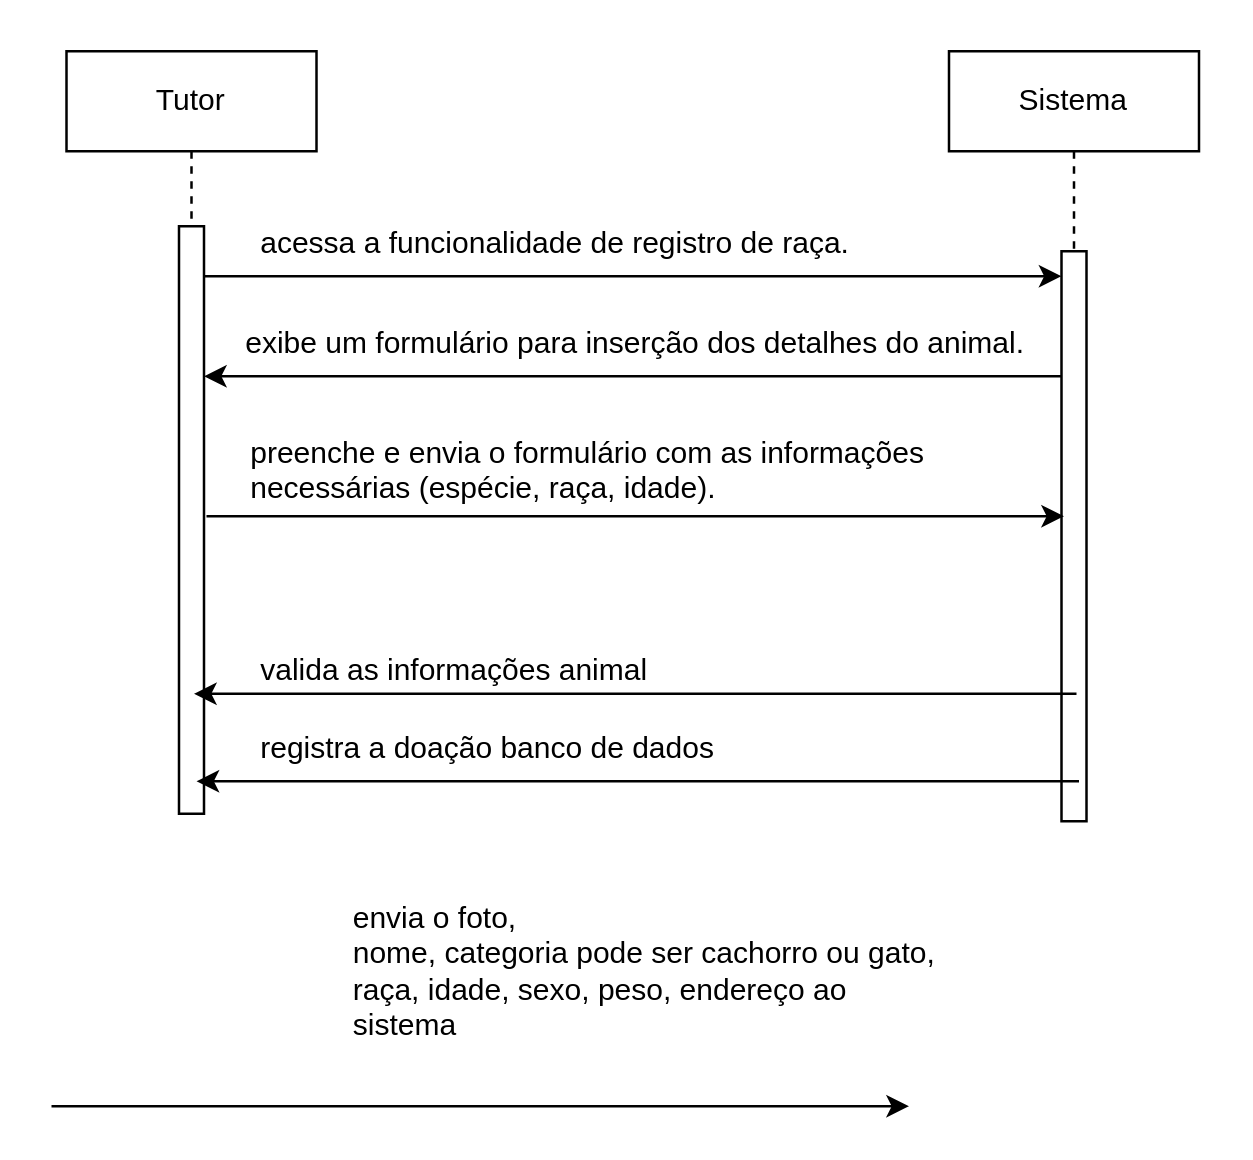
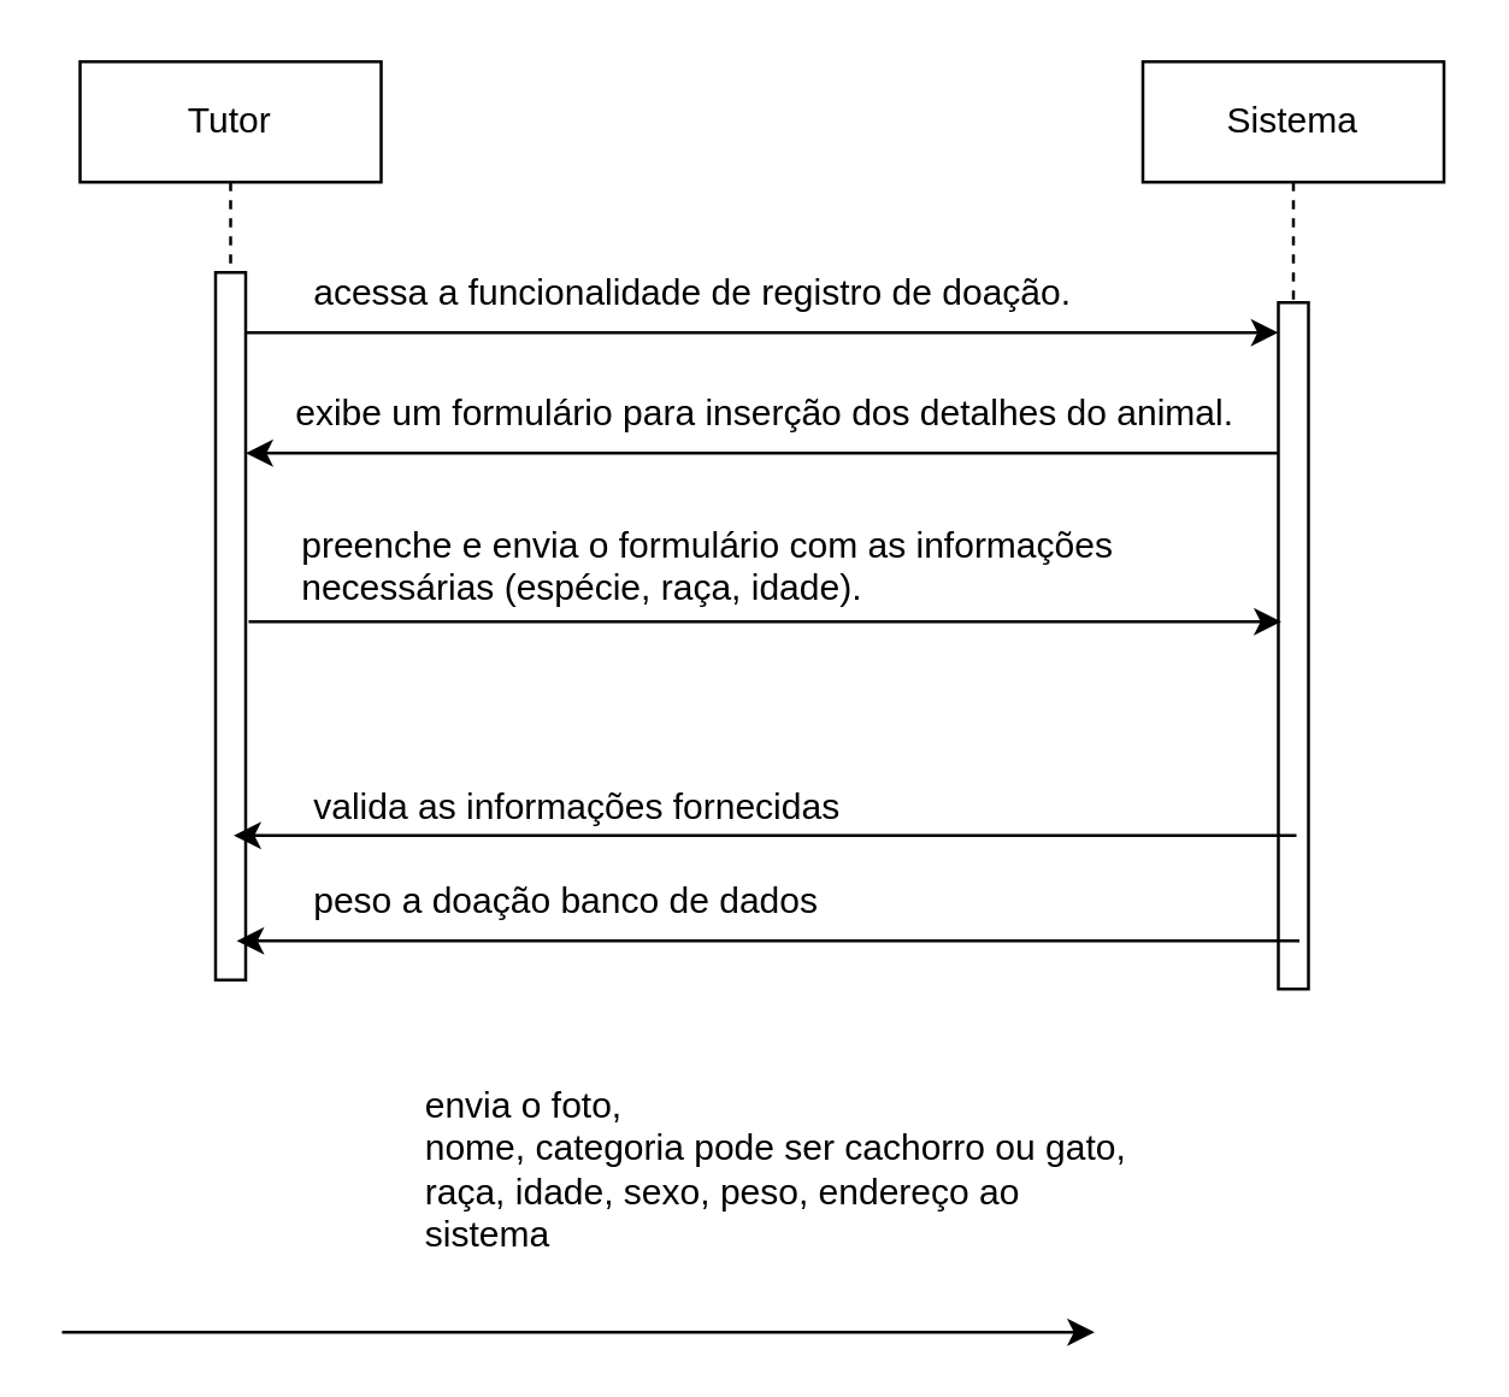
- <mxCell id="7" value="&lt;div&gt;acessa a funcionalidade de registro de raça.&lt;/div&gt;&lt;div&gt;&lt;br&gt;&lt;/div&gt;" style="text;whiteSpace=wrap;html=1;" parent="1" vertex="1"><mxGeometry x="102" y="83" width="264" height="40" as="geometry" /></mxCell>
+ <mxCell id="7" value="&lt;div&gt;acessa a funcionalidade de registro de doação.&lt;/div&gt;&lt;div&gt;&lt;br&gt;&lt;/div&gt;" style="text;whiteSpace=wrap;html=1;" parent="1" vertex="1"><mxGeometry x="102" y="83" width="264" height="40" as="geometry" /></mxCell>
- <mxCell id="14" value="valida as informações animal" style="text;whiteSpace=wrap;" parent="1" vertex="1"><mxGeometry x="102" y="254" width="203" height="36" as="geometry" /></mxCell>
+ <mxCell id="14" value="valida as informações fornecidas" style="text;whiteSpace=wrap;" parent="1" vertex="1"><mxGeometry x="102" y="254" width="203" height="36" as="geometry" /></mxCell>
- <mxCell id="16" value="registra a doação banco de dados" style="text;whiteSpace=wrap;" parent="1" vertex="1"><mxGeometry x="102" y="285" width="209" height="36" as="geometry" /></mxCell>
+ <mxCell id="16" value="peso a doação banco de dados" style="text;whiteSpace=wrap;" parent="1" vertex="1"><mxGeometry x="102" y="285" width="209" height="36" as="geometry" /></mxCell>
